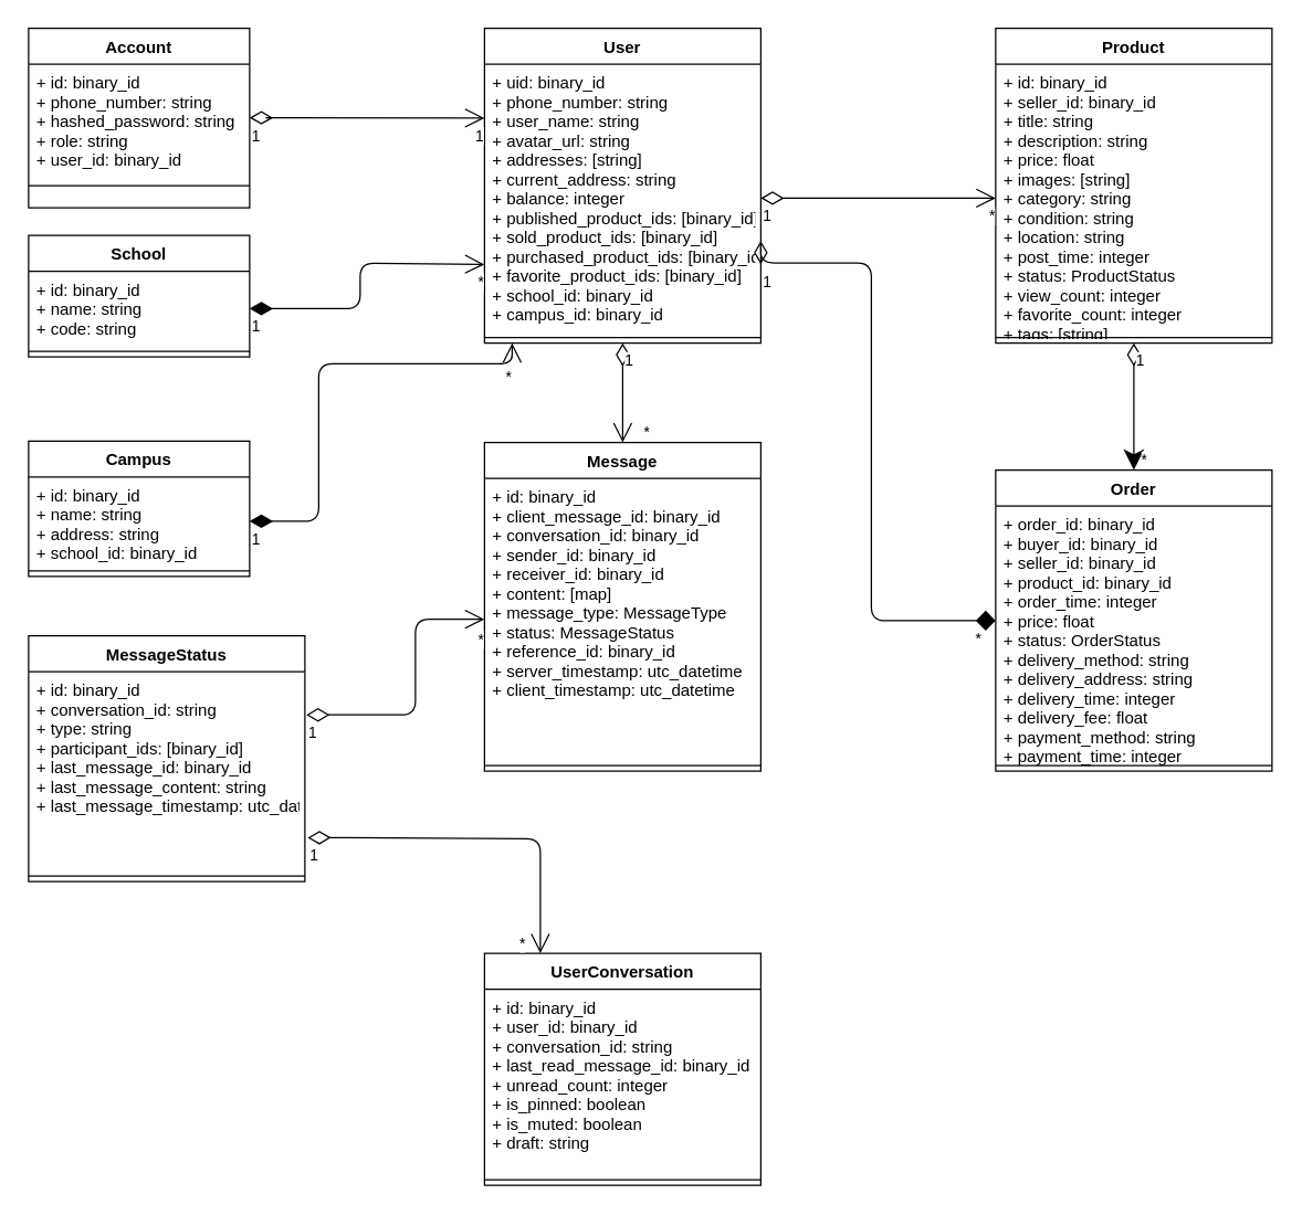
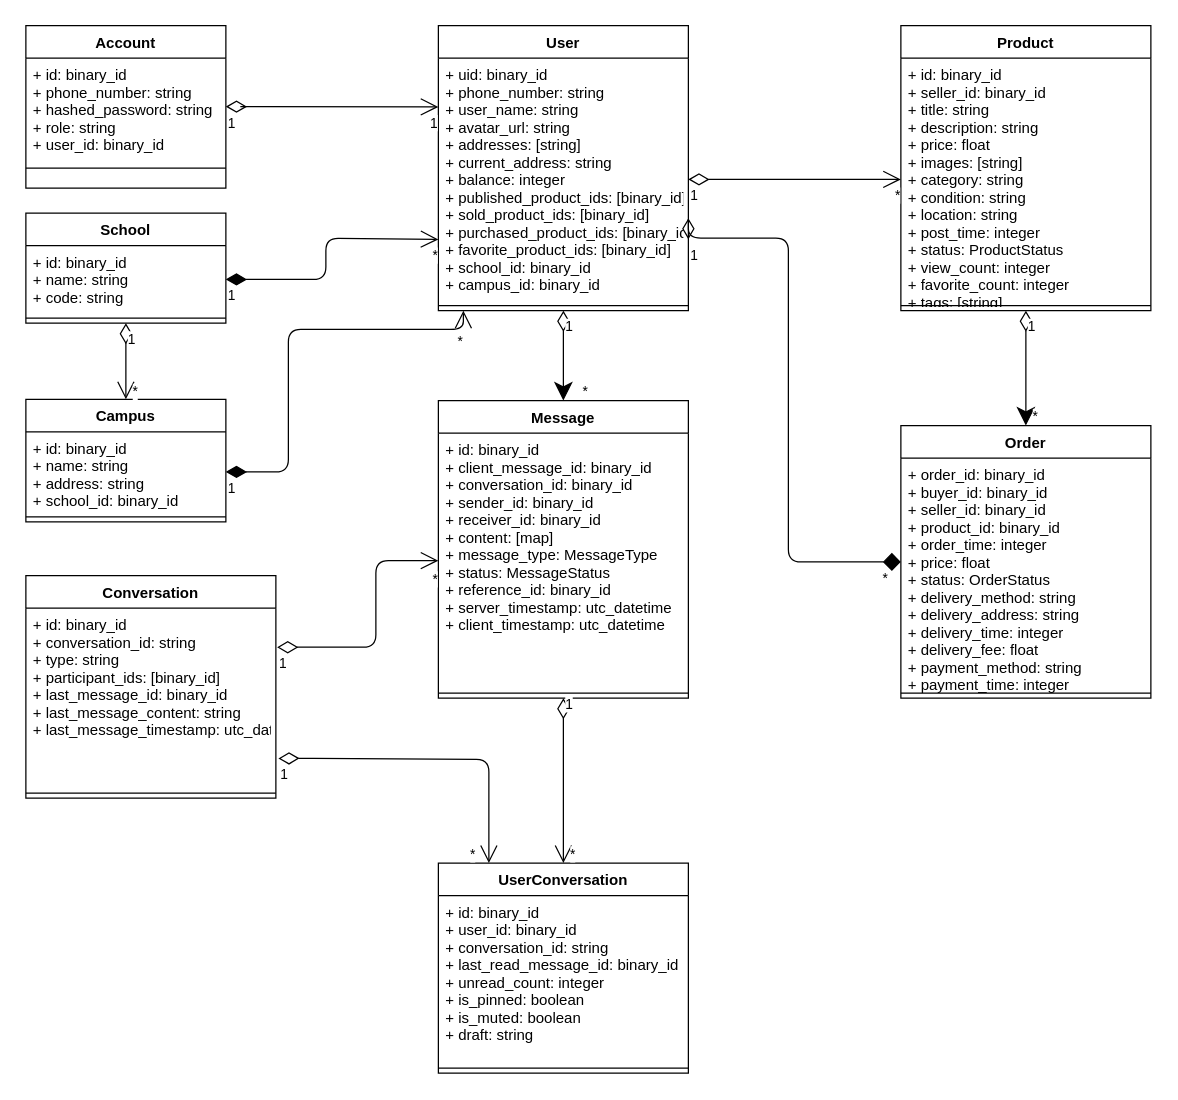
+ <mxCell id="36" value="" style="endArrow=open;html=1;endSize=12;startArrow=diamondThin;startSize=14;startFill=0;edgeStyle=orthogonalEdgeStyle;exitX=0.5;exitY=1;exitDx=0;exitDy=0;entryX=0.5;entryY=0;entryDx=0;entryDy=0;" parent="1" source="9" target="12" edge="1"><mxGeometry relative="1" as="geometry"><mxPoint x="100" y="289" as="sourcePoint" /><mxPoint x="100" y="319" as="targetPoint" /></mxGeometry></mxCell>
+ <mxCell id="37" value="1" style="edgeLabel;resizable=0;html=1;align=left;verticalAlign=top;" parent="36" connectable="0" vertex="1"><mxGeometry x="-1" relative="1" as="geometry" /></mxCell>
+ <mxCell id="38" value="*" style="edgeLabel;resizable=0;html=1;align=right;verticalAlign=top;" parent="36" connectable="0" vertex="1"><mxGeometry x="1" relative="1" as="geometry"><mxPoint x="10" y="-19" as="offset" /></mxGeometry></mxCell>
- <mxCell id="51" value="" style="endArrow=open;html=1;endSize=12;startArrow=diamondThin;startSize=14;startFill=0;edgeStyle=orthogonalEdgeStyle;exitX=0.5;exitY=1;exitDx=0;exitDy=0;entryX=0.5;entryY=0;entryDx=0;entryDy=0;" parent="1" source="6" target="21" edge="1"><mxGeometry relative="1" as="geometry"><mxPoint x="450" y="250" as="sourcePoint" /><mxPoint x="450" y="290" as="targetPoint" /></mxGeometry></mxCell>
+ <mxCell id="51" value="" style="endArrow=classic;html=1;endSize=12;startArrow=diamondThin;startSize=14;startFill=0;edgeStyle=orthogonalEdgeStyle;exitX=0.5;exitY=1;exitDx=0;exitDy=0;entryX=0.5;entryY=0;entryDx=0;entryDy=0;" parent="1" source="6" target="21" edge="1"><mxGeometry relative="1" as="geometry"><mxPoint x="450" y="250" as="sourcePoint" /><mxPoint x="450" y="290" as="targetPoint" /></mxGeometry></mxCell>
- <mxCell id="24" value="MessageStatus" style="swimlane;fontStyle=1;align=center;verticalAlign=top;childLayout=stackLayout;horizontal=1;startSize=26;horizontalStack=0;resizeParent=1;resizeParentMax=0;resizeLast=0;collapsible=1;marginBottom=0;" parent="1" vertex="1"><mxGeometry x="20" y="460" width="200" height="178" as="geometry" /></mxCell>
+ <mxCell id="24" value="Conversation" style="swimlane;fontStyle=1;align=center;verticalAlign=top;childLayout=stackLayout;horizontal=1;startSize=26;horizontalStack=0;resizeParent=1;resizeParentMax=0;resizeLast=0;collapsible=1;marginBottom=0;" parent="1" vertex="1"><mxGeometry x="20" y="460" width="200" height="178" as="geometry" /></mxCell>
+ <mxCell id="60" value="" style="endArrow=open;html=1;endSize=12;startArrow=diamondThin;startSize=14;startFill=0;edgeStyle=orthogonalEdgeStyle;exitX=0.5;exitY=1;exitDx=0;exitDy=0;entryX=0.5;entryY=0;entryDx=0;entryDy=0;" parent="1" source="21" target="27" edge="1"><mxGeometry relative="1" as="geometry"><mxPoint x="450" y="580" as="sourcePoint" /><mxPoint x="450" y="600" as="targetPoint" /></mxGeometry></mxCell>
+ <mxCell id="61" value="1" style="edgeLabel;resizable=0;html=1;align=left;verticalAlign=top;" parent="60" connectable="0" vertex="1"><mxGeometry x="-1" relative="1" as="geometry"><mxPoint y="-8" as="offset" /></mxGeometry></mxCell>
+ <mxCell id="62" value="*" style="edgeLabel;resizable=0;html=1;align=right;verticalAlign=top;" parent="60" connectable="0" vertex="1"><mxGeometry x="1" relative="1" as="geometry"><mxPoint x="10" y="-20" as="offset" /></mxGeometry></mxCell>
